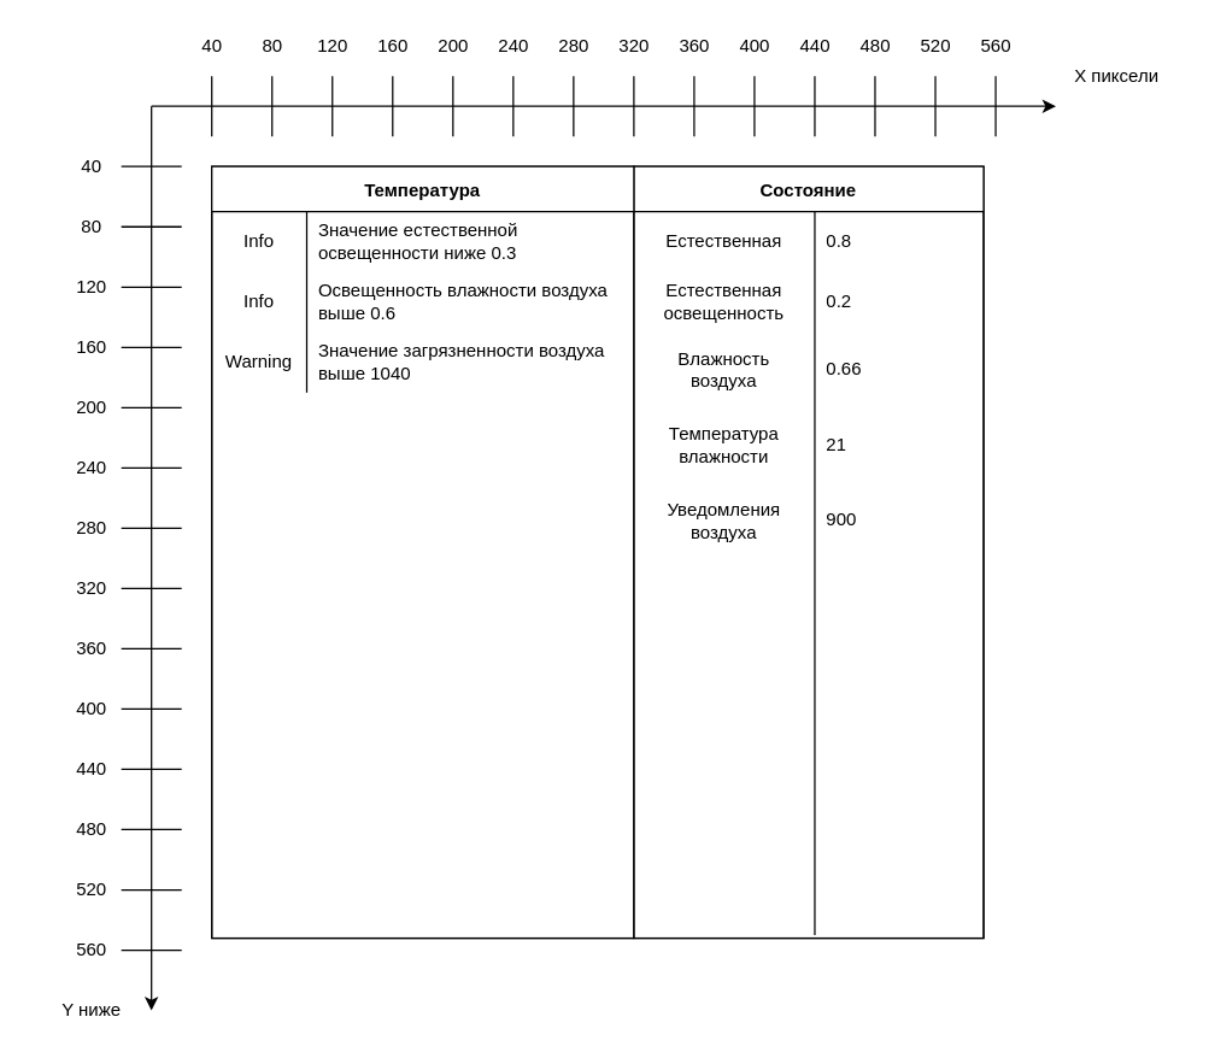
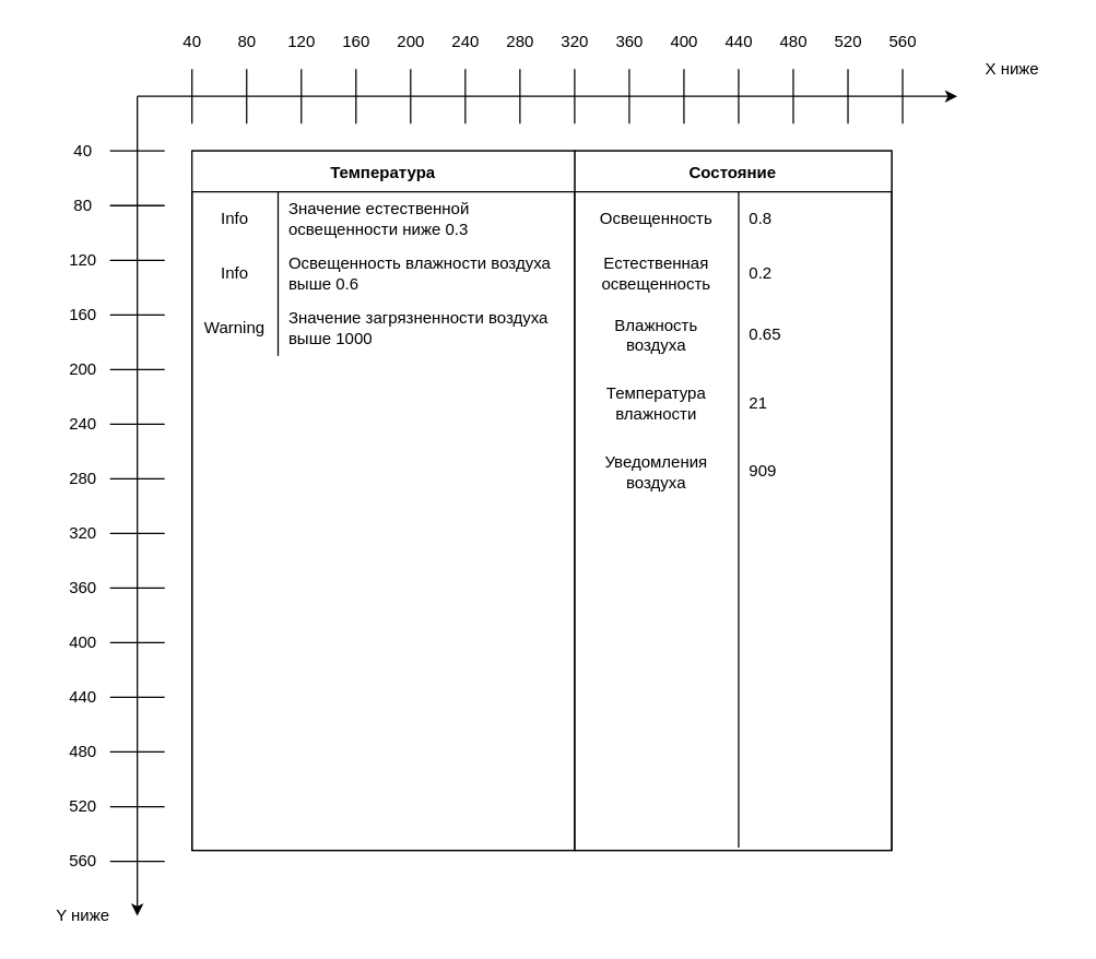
- <mxCell id="34" value="X пиксели" style="text;html=1;align=center;verticalAlign=middle;resizable=0;points=[];autosize=1;strokeColor=none;fillColor=none;" vertex="1" parent="1"><mxGeometry x="700" y="40" width="80" height="20" as="geometry" /></mxCell>
+ <mxCell id="34" value="X ниже" style="text;html=1;align=center;verticalAlign=middle;resizable=0;points=[];autosize=1;strokeColor=none;fillColor=none;" vertex="1" parent="1"><mxGeometry x="700" y="40" width="80" height="20" as="geometry" /></mxCell>
- <mxCell id="65" value="Естественная" style="shape=partialRectangle;html=1;whiteSpace=wrap;connectable=0;fillColor=none;top=0;left=0;bottom=0;right=0;overflow=hidden;pointerEvents=1;strokeColor=default;" vertex="1" parent="64"><mxGeometry width="120" height="40" as="geometry"><mxRectangle width="120" height="40" as="alternateBounds" /></mxGeometry></mxCell>
+ <mxCell id="65" value="Освещенность" style="shape=partialRectangle;html=1;whiteSpace=wrap;connectable=0;fillColor=none;top=0;left=0;bottom=0;right=0;overflow=hidden;pointerEvents=1;strokeColor=default;" vertex="1" parent="64"><mxGeometry width="120" height="40" as="geometry"><mxRectangle width="120" height="40" as="alternateBounds" /></mxGeometry></mxCell>
- <mxCell id="103" value="Значение загрязненности воздуха выше 1040" style="shape=partialRectangle;html=1;whiteSpace=wrap;connectable=0;fillColor=none;top=0;left=0;bottom=0;right=0;align=left;spacingLeft=6;overflow=hidden;strokeColor=default;" vertex="1" parent="101"><mxGeometry x="63" width="217" height="40" as="geometry"><mxRectangle width="217" height="40" as="alternateBounds" /></mxGeometry></mxCell>
+ <mxCell id="103" value="Значение загрязненности воздуха выше 1000" style="shape=partialRectangle;html=1;whiteSpace=wrap;connectable=0;fillColor=none;top=0;left=0;bottom=0;right=0;align=left;spacingLeft=6;overflow=hidden;strokeColor=default;" vertex="1" parent="101"><mxGeometry x="63" width="217" height="40" as="geometry"><mxRectangle width="217" height="40" as="alternateBounds" /></mxGeometry></mxCell>
- <mxCell id="72" value="0.66" style="shape=partialRectangle;html=1;whiteSpace=wrap;connectable=0;fillColor=none;top=0;left=0;bottom=0;right=0;align=left;spacingLeft=6;overflow=hidden;strokeColor=default;" vertex="1" parent="70"><mxGeometry x="120" width="112" height="50" as="geometry"><mxRectangle width="112" height="50" as="alternateBounds" /></mxGeometry></mxCell>
+ <mxCell id="72" value="0.65" style="shape=partialRectangle;html=1;whiteSpace=wrap;connectable=0;fillColor=none;top=0;left=0;bottom=0;right=0;align=left;spacingLeft=6;overflow=hidden;strokeColor=default;" vertex="1" parent="70"><mxGeometry x="120" width="112" height="50" as="geometry"><mxRectangle width="112" height="50" as="alternateBounds" /></mxGeometry></mxCell>
- <mxCell id="78" value="900" style="shape=partialRectangle;html=1;whiteSpace=wrap;connectable=0;fillColor=none;top=0;left=0;bottom=0;right=0;align=left;spacingLeft=6;overflow=hidden;strokeColor=default;" vertex="1" parent="76"><mxGeometry x="120" width="112" height="50" as="geometry"><mxRectangle width="112" height="50" as="alternateBounds" /></mxGeometry></mxCell>
+ <mxCell id="78" value="909" style="shape=partialRectangle;html=1;whiteSpace=wrap;connectable=0;fillColor=none;top=0;left=0;bottom=0;right=0;align=left;spacingLeft=6;overflow=hidden;strokeColor=default;" vertex="1" parent="76"><mxGeometry x="120" width="112" height="50" as="geometry"><mxRectangle width="112" height="50" as="alternateBounds" /></mxGeometry></mxCell>
